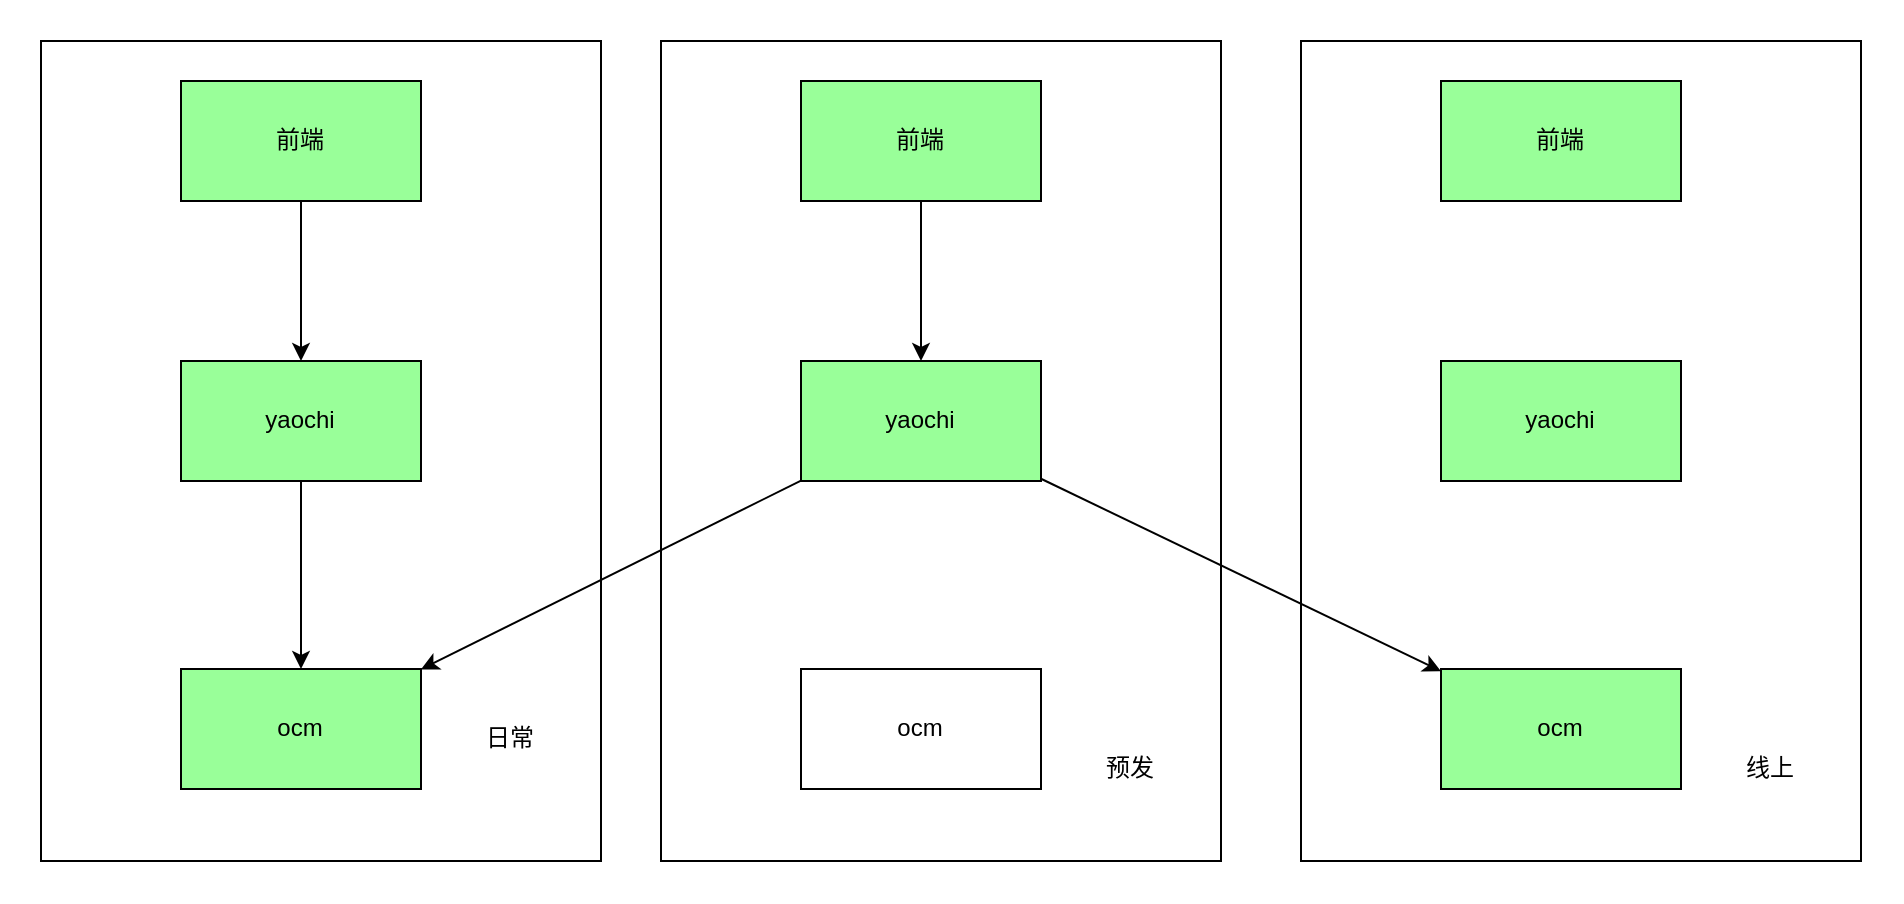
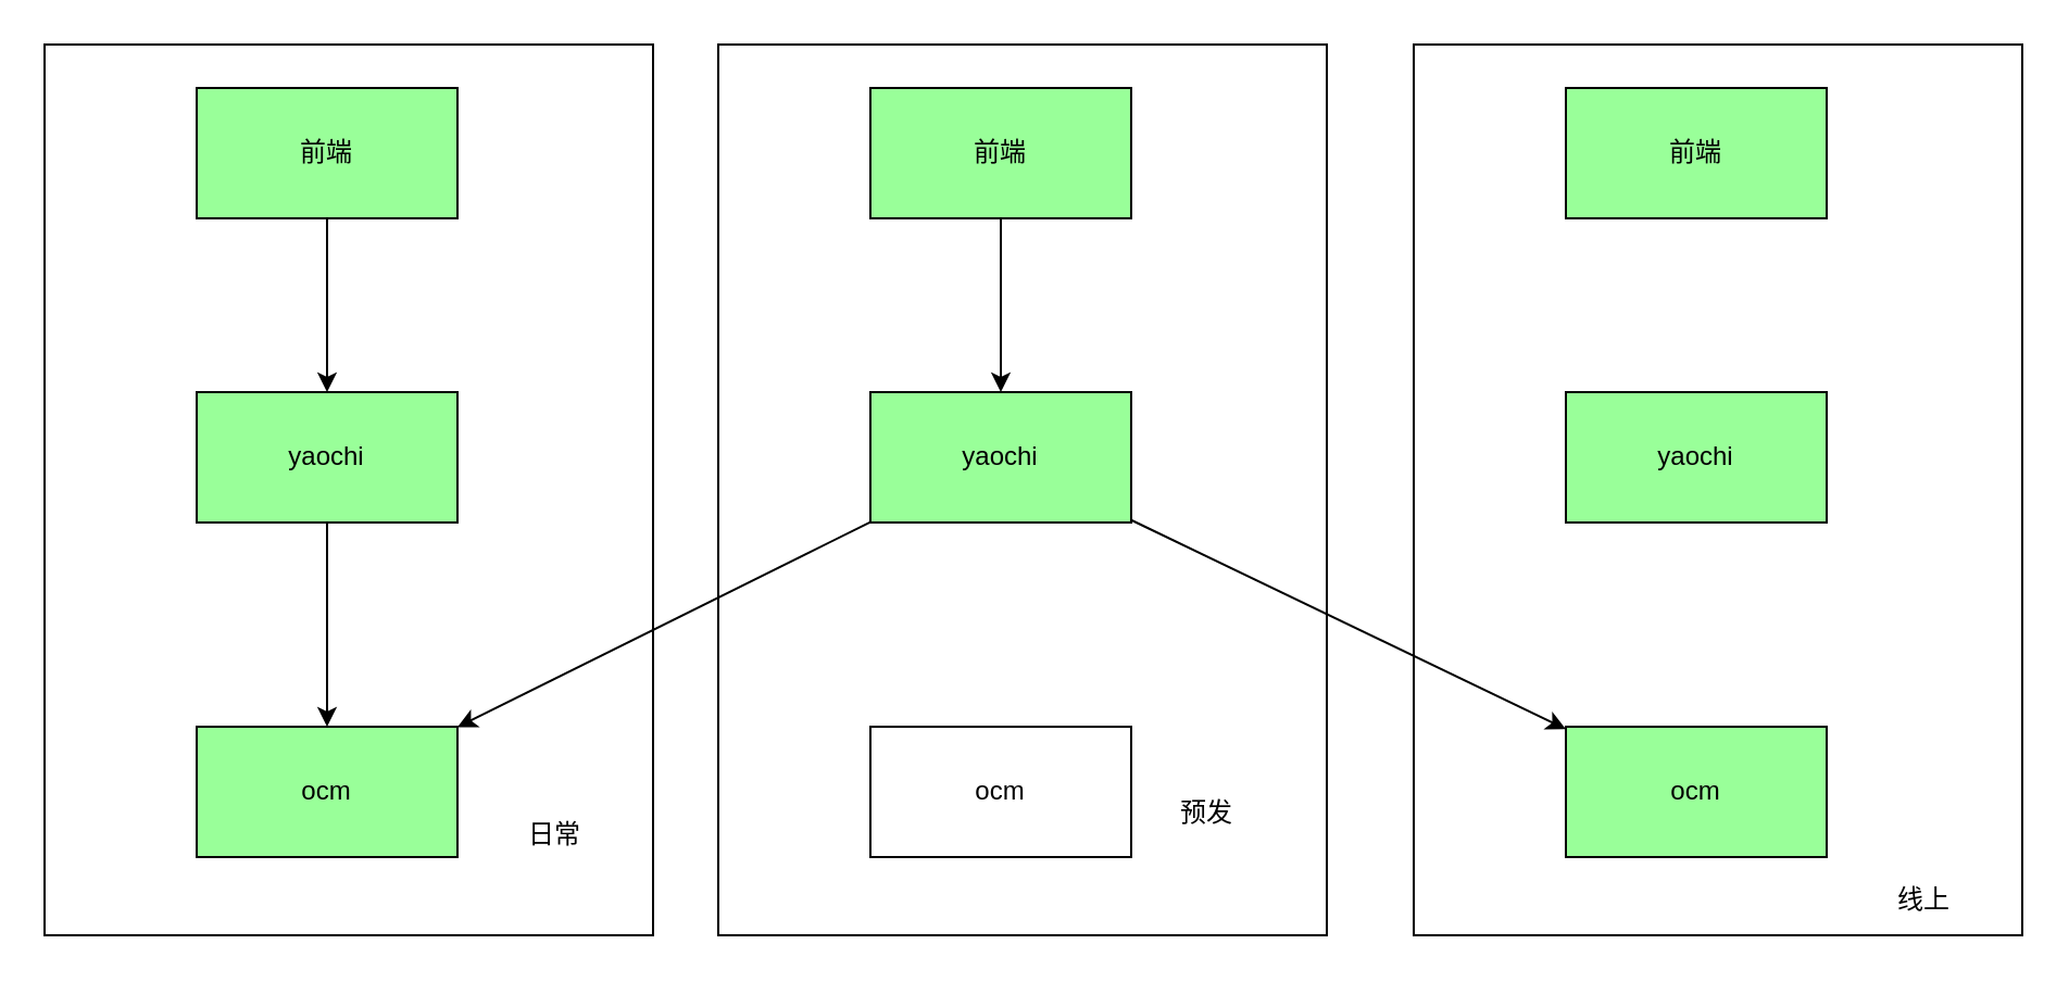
- <mxCell id="20" value="日常" style="text;html=1;strokeColor=none;fillColor=none;align=center;verticalAlign=middle;whiteSpace=wrap;rounded=0;" parent="1" vertex="1"><mxGeometry x="235" y="359" width="40" height="20" as="geometry" /></mxCell>
+ <mxCell id="20" value="日常" style="text;html=1;strokeColor=none;fillColor=none;align=center;verticalAlign=middle;whiteSpace=wrap;rounded=0;" parent="1" vertex="1"><mxGeometry x="235" y="374" width="40" height="20" as="geometry" /></mxCell>
- <mxCell id="13" value="预发" style="text;html=1;strokeColor=none;fillColor=none;align=center;verticalAlign=middle;whiteSpace=wrap;rounded=0;" parent="1" vertex="1"><mxGeometry x="545" y="374" width="40" height="20" as="geometry" /></mxCell>
+ <mxCell id="13" value="预发" style="text;html=1;strokeColor=none;fillColor=none;align=center;verticalAlign=middle;whiteSpace=wrap;rounded=0;" parent="1" vertex="1"><mxGeometry x="535" y="364" width="40" height="20" as="geometry" /></mxCell>
- <mxCell id="6" value="线上" style="text;html=1;strokeColor=none;fillColor=none;align=center;verticalAlign=middle;whiteSpace=wrap;rounded=0;" parent="1" vertex="1"><mxGeometry x="865" y="374" width="40" height="20" as="geometry" /></mxCell>
+ <mxCell id="6" value="线上" style="text;html=1;strokeColor=none;fillColor=none;align=center;verticalAlign=middle;whiteSpace=wrap;rounded=0;" parent="1" vertex="1"><mxGeometry x="865" y="404" width="40" height="20" as="geometry" /></mxCell>
